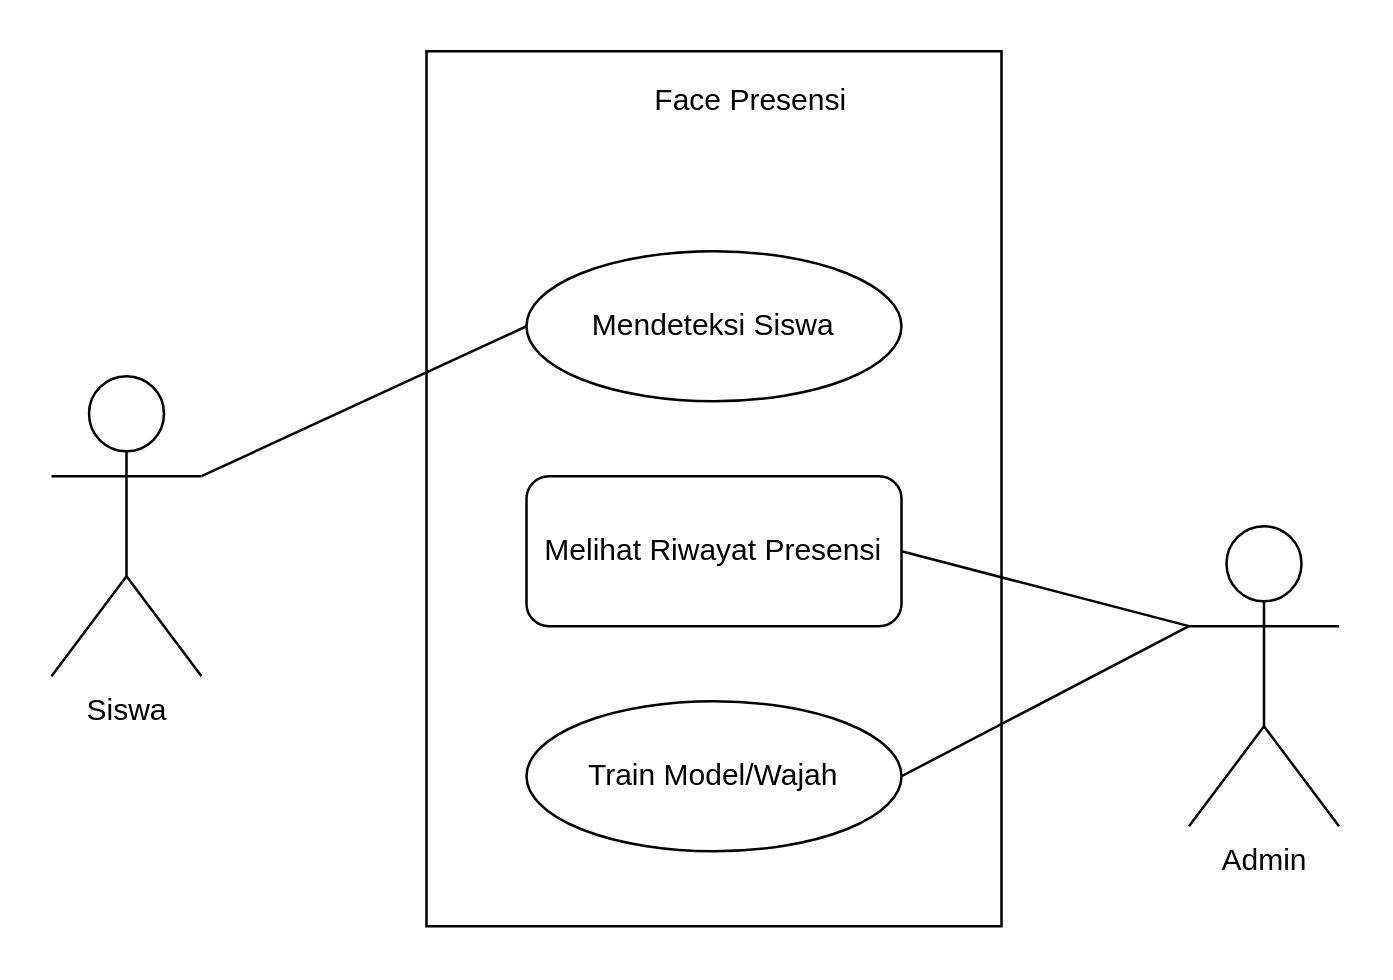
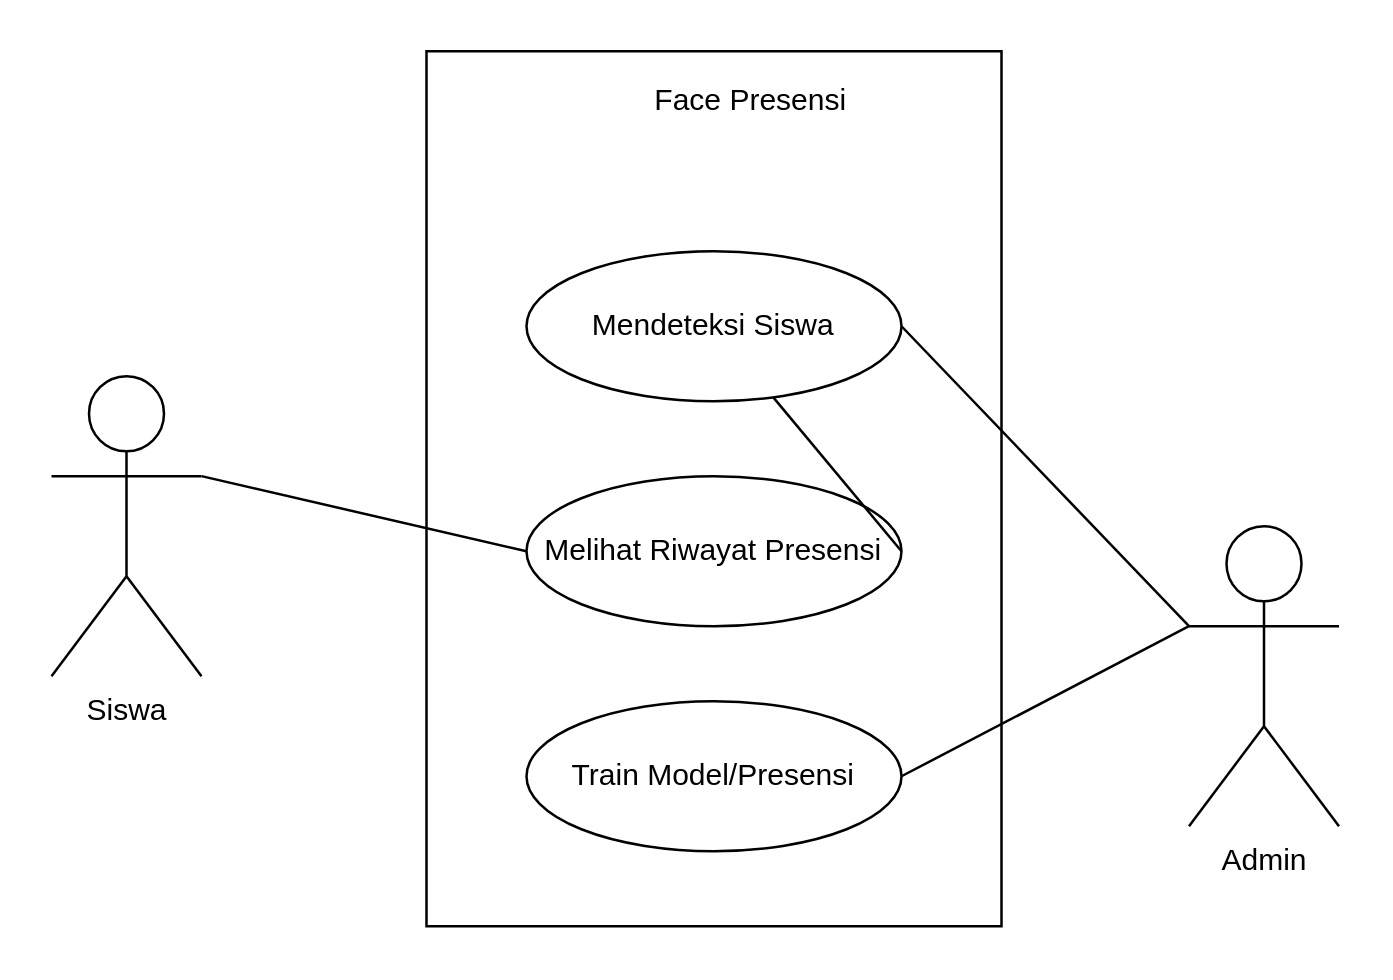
- <mxCell id="9" value="" style="endArrow=none;html=1;rounded=0;exitX=1;exitY=0.333;exitDx=0;exitDy=0;exitPerimeter=0;entryX=0;entryY=0.5;entryDx=0;entryDy=0;" edge="1" parent="1" source="3" target="6"><mxGeometry width="50" height="50" relative="1" as="geometry"><mxPoint x="270" y="250" as="sourcePoint" /><mxPoint x="320" y="200" as="targetPoint" /></mxGeometry></mxCell>
+ <mxCell id="11" value="" style="endArrow=none;html=1;rounded=0;entryX=0;entryY=0.333;entryDx=0;entryDy=0;entryPerimeter=0;exitX=1;exitY=0.5;exitDx=0;exitDy=0;" edge="1" parent="1" source="6" target="4"><mxGeometry width="50" height="50" relative="1" as="geometry"><mxPoint x="270" y="250" as="sourcePoint" /><mxPoint x="320" y="200" as="targetPoint" /></mxGeometry></mxCell>
+ <mxCell id="10" value="" style="endArrow=none;html=1;rounded=0;exitX=1;exitY=0.333;exitDx=0;exitDy=0;exitPerimeter=0;entryX=0;entryY=0.5;entryDx=0;entryDy=0;" edge="1" parent="1" source="3" target="7"><mxGeometry width="50" height="50" relative="1" as="geometry"><mxPoint x="270" y="250" as="sourcePoint" /><mxPoint x="320" y="200" as="targetPoint" /></mxGeometry></mxCell>
- <mxCell id="7" value="Melihat Riwayat Presensi" style="whiteSpace=wrap;html=1;rounded=1;" vertex="1" parent="1"><mxGeometry x="210" y="190" width="150" height="60" as="geometry" /></mxCell>
+ <mxCell id="7" value="Melihat Riwayat Presensi" style="ellipse;whiteSpace=wrap;html=1;" vertex="1" parent="1"><mxGeometry x="210" y="190" width="150" height="60" as="geometry" /></mxCell>
- <mxCell id="12" value="" style="endArrow=none;html=1;rounded=0;entryX=0;entryY=0.333;entryDx=0;entryDy=0;entryPerimeter=0;exitX=1;exitY=0.5;exitDx=0;exitDy=0;" edge="1" parent="1" source="7" target="4"><mxGeometry width="50" height="50" relative="1" as="geometry"><mxPoint x="270" y="250" as="sourcePoint" /><mxPoint x="320" y="200" as="targetPoint" /></mxGeometry></mxCell>
+ <mxCell id="12" value="" style="endArrow=none;html=1;rounded=0;exitX=1;exitY=0.5;exitDx=0;exitDy=0;" edge="1" parent="1" source="7" target="6"><mxGeometry width="50" height="50" relative="1" as="geometry"><mxPoint x="270" y="250" as="sourcePoint" /><mxPoint x="320" y="200" as="targetPoint" /></mxGeometry></mxCell>
- <mxCell id="8" value="Train Model/Wajah" style="ellipse;whiteSpace=wrap;html=1;" vertex="1" parent="1"><mxGeometry x="210" y="280" width="150" height="60" as="geometry" /></mxCell>
+ <mxCell id="8" value="Train Model/Presensi" style="ellipse;whiteSpace=wrap;html=1;" vertex="1" parent="1"><mxGeometry x="210" y="280" width="150" height="60" as="geometry" /></mxCell>
